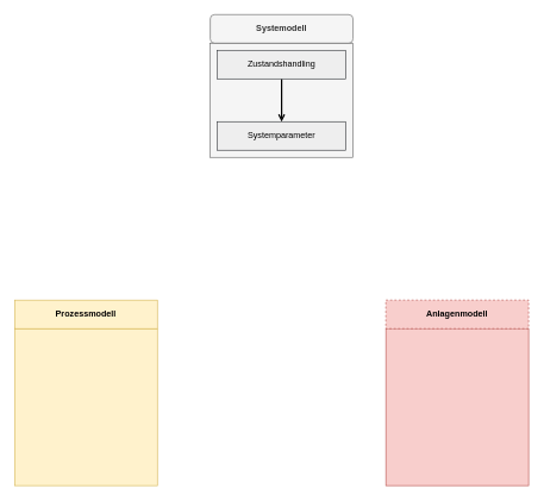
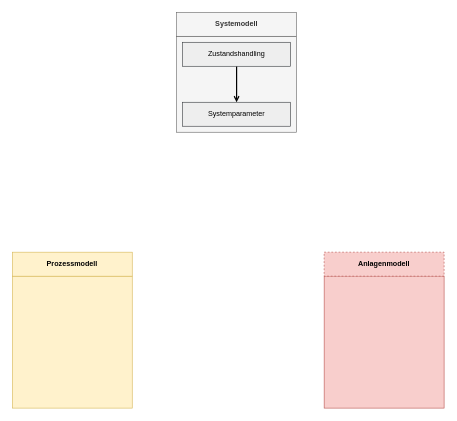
- <mxCell id="7" value="Systemodell" style="whiteSpace=wrap;html=1;fillColor=#f5f5f5;strokeColor=#666666;fontStyle=1;fontColor=#333333;rounded=1;" vertex="1" parent="1"><mxGeometry x="294" y="20" width="200" height="40" as="geometry" /></mxCell>
+ <mxCell id="7" value="Systemodell" style="rounded=0;whiteSpace=wrap;html=1;fillColor=#f5f5f5;strokeColor=#666666;fontStyle=1;fontColor=#333333;" vertex="1" parent="1"><mxGeometry x="294" y="20" width="200" height="40" as="geometry" /></mxCell>
